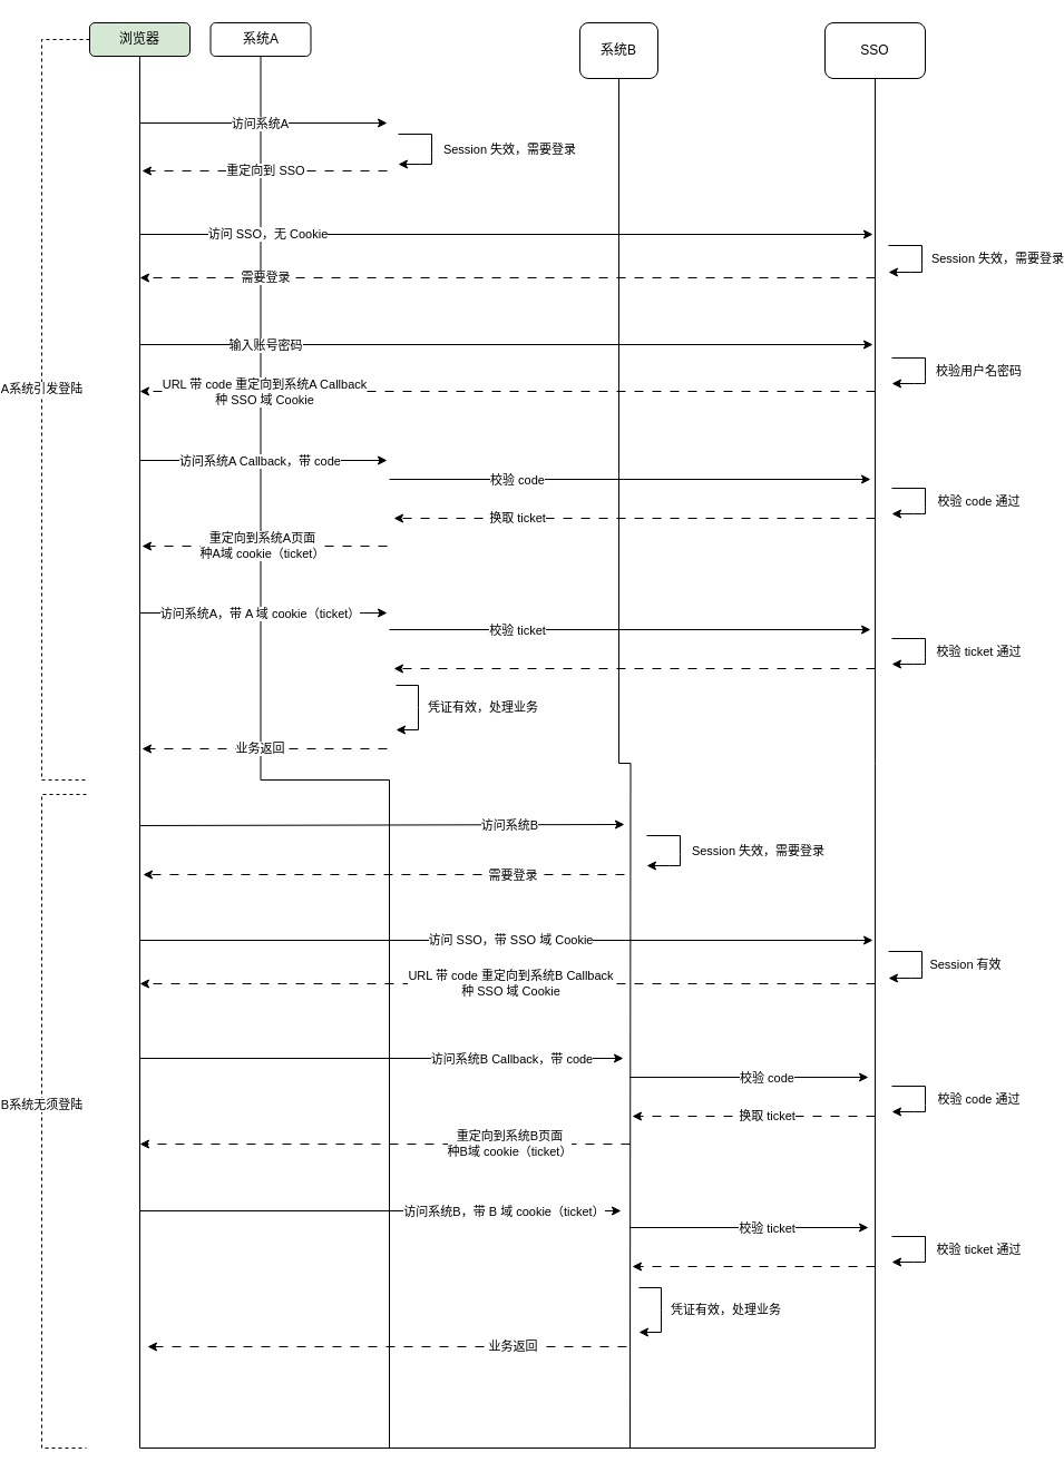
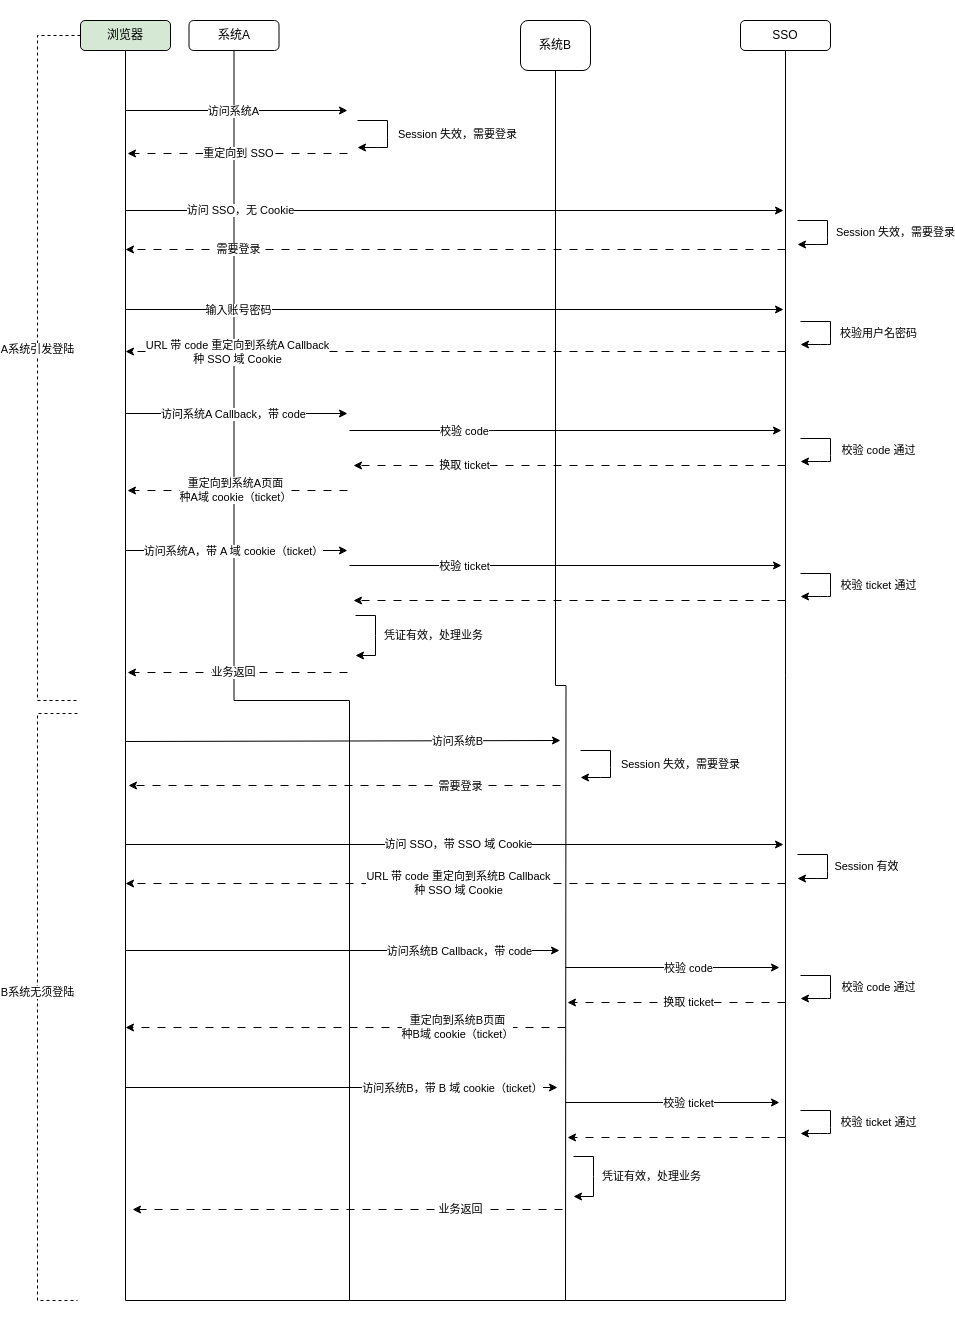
- <mxCell id="11" value="SSO" style="rounded=1;whiteSpace=wrap;html=1;" parent="1" vertex="1"><mxGeometry x="723" y="20" width="90" height="50" as="geometry" /></mxCell>
+ <mxCell id="11" value="SSO" style="rounded=1;whiteSpace=wrap;html=1;" parent="1" vertex="1"><mxGeometry x="723" y="20" width="90" height="30" as="geometry" /></mxCell>
